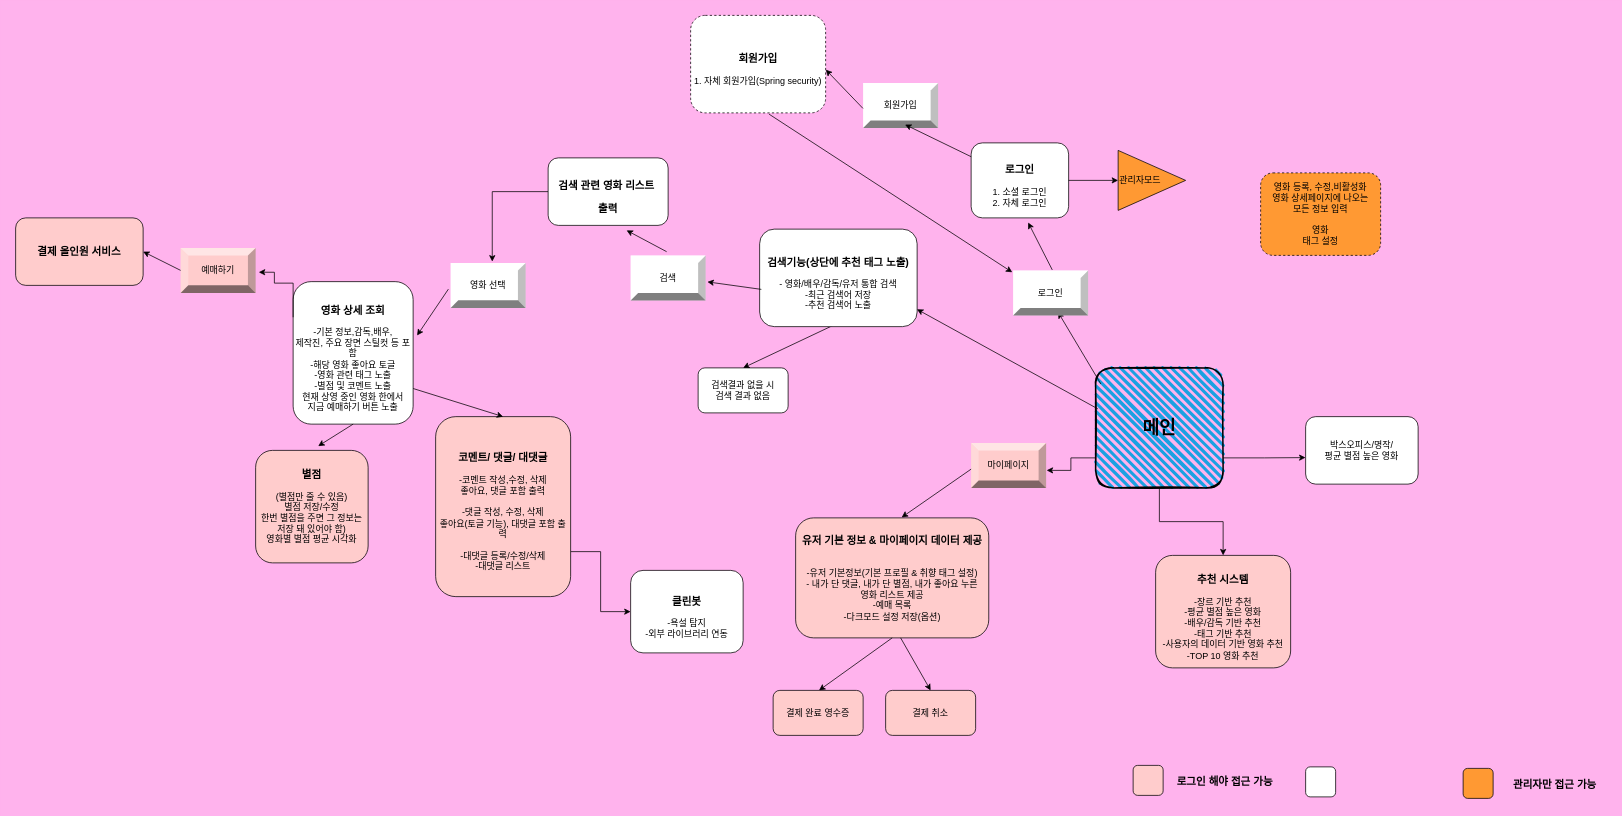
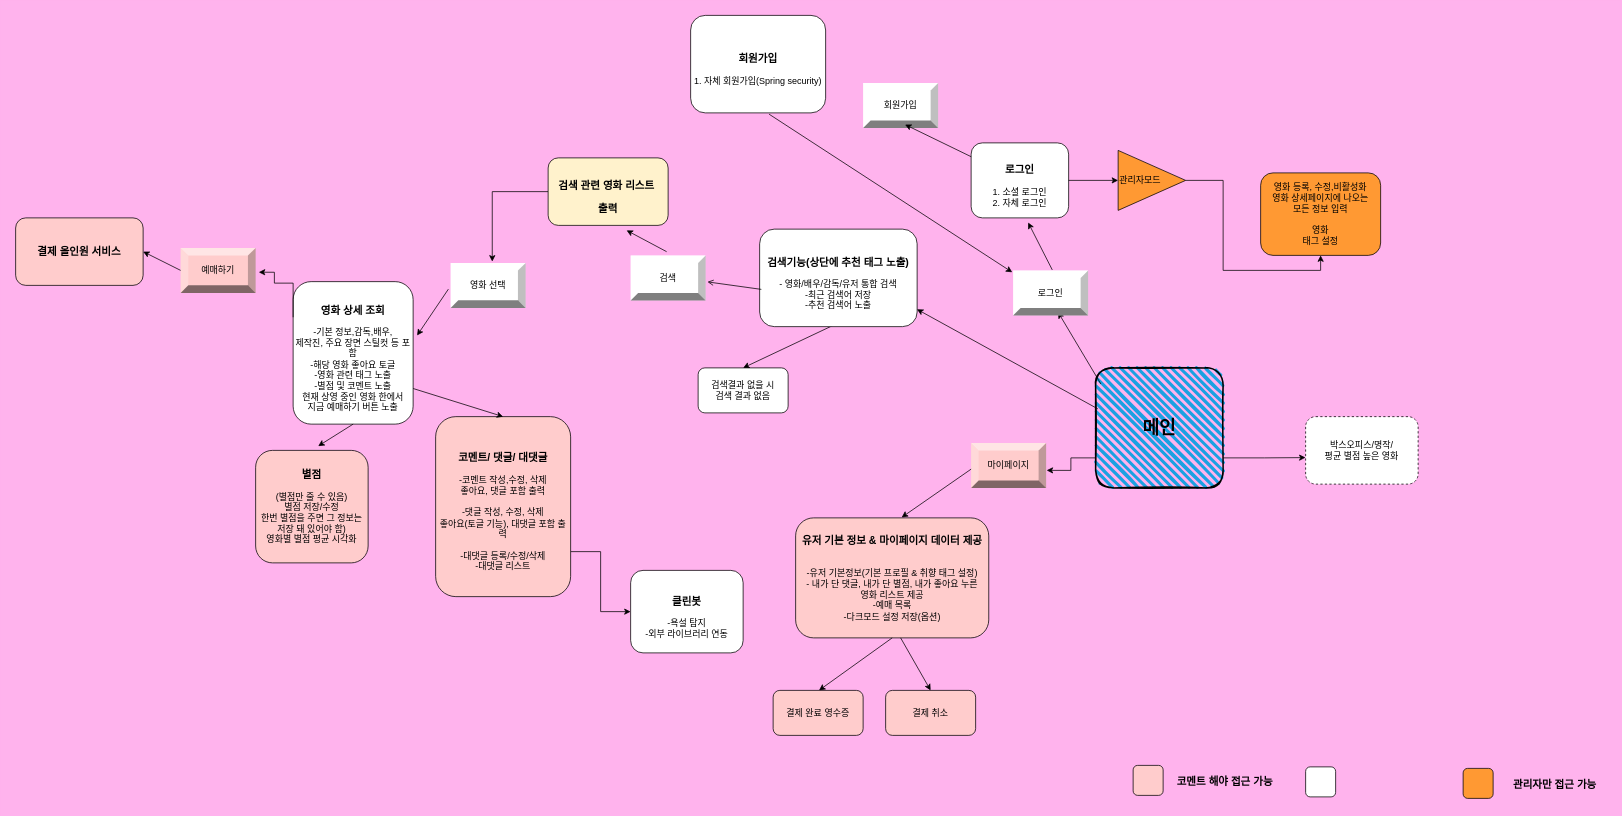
- <mxCell id="22" value="&lt;h3&gt;회원가입&lt;/h3&gt;&lt;div&gt;&lt;div&gt;1. 자체 회원가입(Spring security)&lt;/div&gt;&lt;/div&gt;" style="rounded=1;whiteSpace=wrap;html=1;dashed=1;" parent="1" vertex="1"><mxGeometry x="920" y="20" width="180" height="130" as="geometry" /></mxCell>
+ <mxCell id="22" value="&lt;h3&gt;회원가입&lt;/h3&gt;&lt;div&gt;&lt;div&gt;1. 자체 회원가입(Spring security)&lt;/div&gt;&lt;/div&gt;" style="rounded=1;whiteSpace=wrap;html=1;" parent="1" vertex="1"><mxGeometry x="920" y="20" width="180" height="130" as="geometry" /></mxCell>
- <mxCell id="25" value="" style="endArrow=classic;html=1;rounded=0;entryX=1.001;entryY=0.557;entryDx=0;entryDy=0;exitX=-0.002;exitY=0.568;exitDx=0;exitDy=0;exitPerimeter=0;entryPerimeter=0;" parent="1" source="23" target="22" edge="1"><mxGeometry width="50" height="50" relative="1" as="geometry"><mxPoint x="1170" y="110" as="sourcePoint" /><mxPoint x="1320" y="80" as="targetPoint" /></mxGeometry></mxCell>
- <mxCell id="30" value="&lt;br&gt;&lt;h3&gt;검색 관련 영화 리스트&amp;nbsp;&lt;/h3&gt;&lt;h3&gt;출력&lt;/h3&gt;" style="rounded=1;whiteSpace=wrap;html=1;" parent="1" vertex="1"><mxGeometry x="730" y="210" width="160" height="90" as="geometry" /></mxCell>
+ <mxCell id="30" value="&lt;br&gt;&lt;h3&gt;검색 관련 영화 리스트&amp;nbsp;&lt;/h3&gt;&lt;h3&gt;출력&lt;/h3&gt;" style="rounded=1;whiteSpace=wrap;html=1;fillColor=#fff2cc;" parent="1" vertex="1"><mxGeometry x="730" y="210" width="160" height="90" as="geometry" /></mxCell>
- <mxCell id="13" value="영화 등록, 수정,비활성화&lt;br&gt;영화 상세페이지에 나오는&lt;div&gt;모든 정보 입력&lt;/div&gt;&lt;div&gt;&lt;br&gt;&lt;/div&gt;&lt;div&gt;영화&lt;div&gt;태그 설정&lt;/div&gt;&lt;/div&gt;" style="rounded=1;whiteSpace=wrap;html=1;fillColor=#FF9933;dashed=1;" parent="1" vertex="1"><mxGeometry x="1680" y="230" width="160" height="110" as="geometry" /></mxCell>
+ <mxCell id="13" value="영화 등록, 수정,비활성화&lt;br&gt;영화 상세페이지에 나오는&lt;div&gt;모든 정보 입력&lt;/div&gt;&lt;div&gt;&lt;br&gt;&lt;/div&gt;&lt;div&gt;영화&lt;div&gt;태그 설정&lt;/div&gt;&lt;/div&gt;" style="rounded=1;whiteSpace=wrap;html=1;fillColor=#FF9933;" parent="1" vertex="1"><mxGeometry x="1680" y="230" width="160" height="110" as="geometry" /></mxCell>
+ <mxCell id="35" style="edgeStyle=orthogonalEdgeStyle;rounded=0;orthogonalLoop=1;jettySize=auto;html=1;exitX=1;exitY=0.5;exitDx=0;exitDy=0;entryX=0.5;entryY=1;entryDx=0;entryDy=0;" edge="1" parent="1" source="36" target="13"><mxGeometry relative="1" as="geometry" /></mxCell>
- <mxCell id="26" value="" style="endArrow=classic;html=1;rounded=0;exitX=0.011;exitY=0.618;exitDx=0;exitDy=0;exitPerimeter=0;entryX=1.024;entryY=0.589;entryDx=0;entryDy=0;entryPerimeter=0;" parent="1" source="5" target="41" edge="1"><mxGeometry width="50" height="50" relative="1" as="geometry"><mxPoint x="890" y="490" as="sourcePoint" /><mxPoint x="940" y="440" as="targetPoint" /></mxGeometry></mxCell>
+ <mxCell id="26" value="" style="endArrow=open;html=1;rounded=0;exitX=0.011;exitY=0.618;exitDx=0;exitDy=0;exitPerimeter=0;entryX=1.024;entryY=0.589;entryDx=0;entryDy=0;entryPerimeter=0;" parent="1" source="5" target="41" edge="1"><mxGeometry width="50" height="50" relative="1" as="geometry"><mxPoint x="890" y="490" as="sourcePoint" /><mxPoint x="940" y="440" as="targetPoint" /></mxGeometry></mxCell>
- <mxCell id="15" value="박스오피스/명작/&lt;div&gt;평균 별점 높은 영화&lt;/div&gt;" style="rounded=1;whiteSpace=wrap;html=1;" parent="1" vertex="1"><mxGeometry x="1740" y="555" width="150" height="90" as="geometry" /></mxCell>
+ <mxCell id="15" value="박스오피스/명작/&lt;div&gt;평균 별점 높은 영화&lt;/div&gt;" style="rounded=1;whiteSpace=wrap;html=1;dashed=1;" parent="1" vertex="1"><mxGeometry x="1740" y="555" width="150" height="90" as="geometry" /></mxCell>
- <mxCell id="9" style="edgeStyle=orthogonalEdgeStyle;rounded=0;orthogonalLoop=1;jettySize=auto;html=1;exitX=0.5;exitY=1;exitDx=0;exitDy=0;entryX=0.5;entryY=0;entryDx=0;entryDy=0;" parent="1" source="10" target="7" edge="1"><mxGeometry relative="1" as="geometry" /></mxCell>
- <mxCell id="7" value="&lt;h3&gt;&lt;font&gt;추천 시스템&lt;/font&gt;&lt;/h3&gt;&lt;div&gt;-장르 기반 추천&lt;/div&gt;&lt;div&gt;-평균 별점 높은 영화&lt;/div&gt;&lt;div&gt;-배우/감독 기반 추천&lt;/div&gt;&lt;div&gt;&lt;font&gt;-태그 기반 추천&lt;/font&gt;&lt;/div&gt;&lt;div&gt;&lt;font&gt;-사용자의 데이터 기반 영화 추천&lt;/font&gt;&lt;/div&gt;&lt;div&gt;-TOP 10 영화 추천&lt;/div&gt;" style="rounded=1;whiteSpace=wrap;html=1;fillColor=#FFCCCC;" parent="1" vertex="1"><mxGeometry x="1540" y="740" width="180" height="150" as="geometry" /></mxCell>
- <mxCell id="46" value="&lt;h3&gt;로그인 해야 접근 가능&lt;/h3&gt;" style="rounded=1;whiteSpace=wrap;html=1;fillColor=none;strokeColor=none;shadow=1;" vertex="1" parent="1"><mxGeometry x="1565" y="1022" width="135" height="40" as="geometry" /></mxCell>
+ <mxCell id="46" value="&lt;h3&gt;코멘트 해야 접근 가능&lt;/h3&gt;" style="rounded=1;whiteSpace=wrap;html=1;fillColor=none;strokeColor=none;shadow=1;" vertex="1" parent="1"><mxGeometry x="1565" y="1022" width="135" height="40" as="geometry" /></mxCell>
